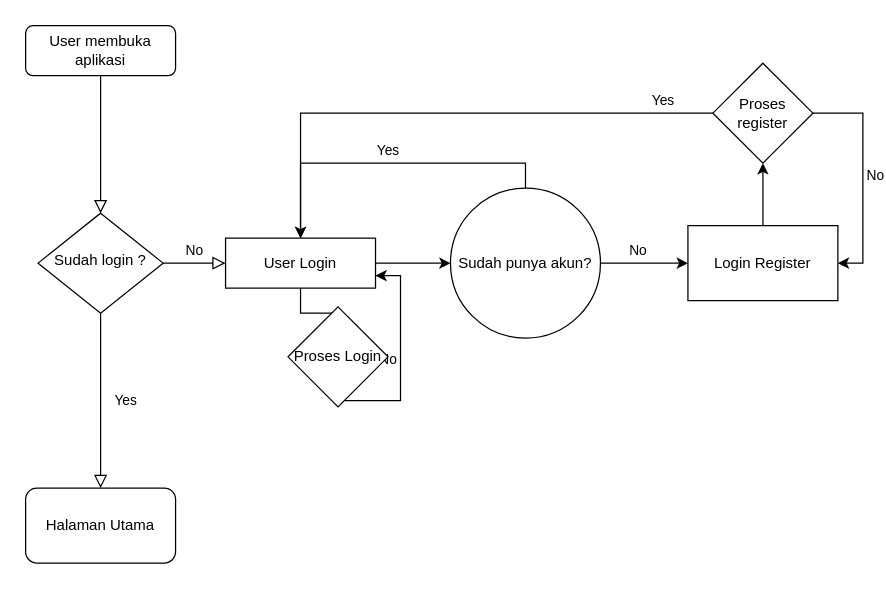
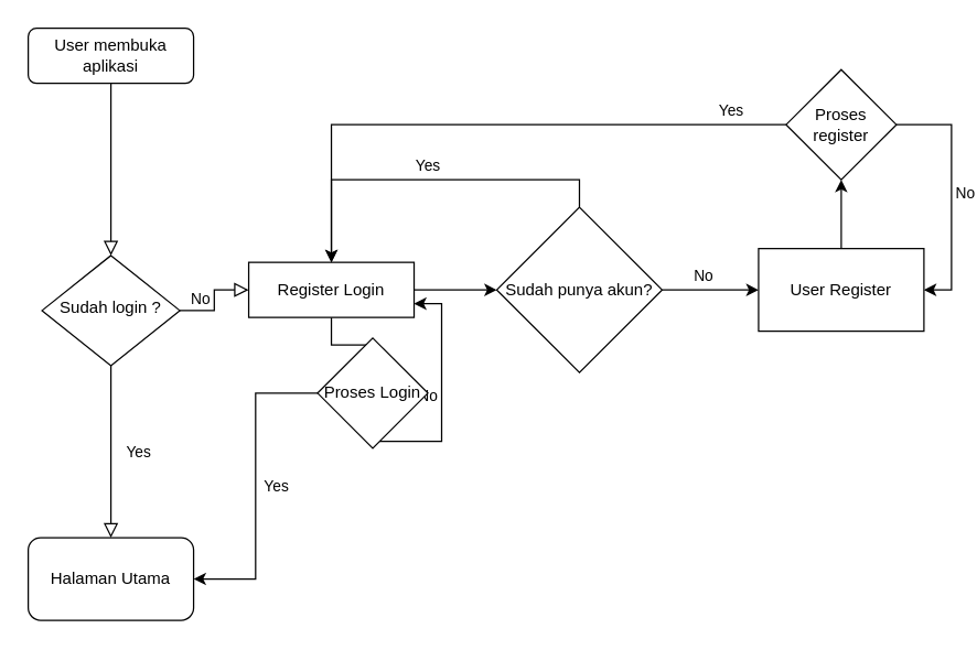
- <mxCell id="6" value="Sudah login ?" style="rhombus;whiteSpace=wrap;html=1;shadow=0;fontFamily=Helvetica;fontSize=12;align=center;strokeWidth=1;spacing=6;spacingTop=-4;" parent="1" vertex="1"><mxGeometry x="30" y="170" width="100" height="80" as="geometry" /></mxCell>
+ <mxCell id="6" value="Sudah login ?" style="rhombus;whiteSpace=wrap;html=1;shadow=0;fontFamily=Helvetica;fontSize=12;align=center;strokeWidth=1;spacing=6;spacingTop=-4;" parent="1" vertex="1"><mxGeometry x="30" y="185" width="100" height="80" as="geometry" /></mxCell>
- <mxCell id="9" value="User Login" style="rounded=0;whiteSpace=wrap;html=1;fontSize=12;glass=0;strokeWidth=1;shadow=0;" parent="1" vertex="1"><mxGeometry x="180" y="190" width="120" height="40" as="geometry" /></mxCell>
+ <mxCell id="9" value="Register Login" style="rounded=0;whiteSpace=wrap;html=1;fontSize=12;glass=0;strokeWidth=1;shadow=0;" parent="1" vertex="1"><mxGeometry x="180" y="190" width="120" height="40" as="geometry" /></mxCell>
- <mxCell id="12" value="Sudah punya akun?" style="ellipse;whiteSpace=wrap;html=1;" vertex="1" parent="1"><mxGeometry x="360" y="150" width="120" height="120" as="geometry" /></mxCell>
+ <mxCell id="12" value="Sudah punya akun?" style="rhombus;whiteSpace=wrap;html=1;" vertex="1" parent="1"><mxGeometry x="360" y="150" width="120" height="120" as="geometry" /></mxCell>
- <mxCell id="15" value="Login Register" style="rounded=0;whiteSpace=wrap;html=1;" vertex="1" parent="1"><mxGeometry x="550" y="180" width="120" height="60" as="geometry" /></mxCell>
+ <mxCell id="15" value="User Register" style="rounded=0;whiteSpace=wrap;html=1;" vertex="1" parent="1"><mxGeometry x="550" y="180" width="120" height="60" as="geometry" /></mxCell>
+ <mxCell id="16" value="&lt;div&gt;Yes&lt;/div&gt;" style="edgeStyle=orthogonalEdgeStyle;rounded=0;orthogonalLoop=1;jettySize=auto;html=1;entryX=1;entryY=0.5;entryDx=0;entryDy=0;" edge="1" parent="1" source="18" target="13"><mxGeometry y="15" relative="1" as="geometry"><mxPoint as="offset" /></mxGeometry></mxCell>
